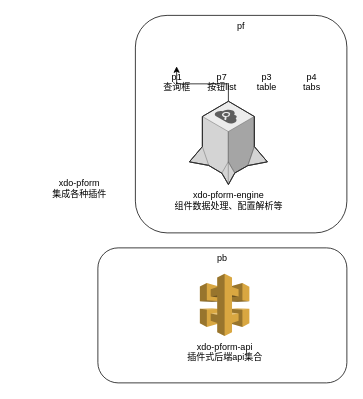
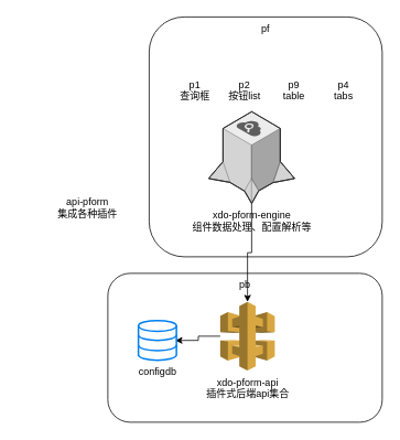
- <mxCell id="4" value="p7&lt;br&gt;按钮list&lt;br&gt;" style="shape=image;html=1;verticalAlign=top;verticalLabelPosition=bottom;labelBackgroundColor=#ffffff;imageAspect=0;aspect=fixed;image=https://cdn3.iconfinder.com/data/icons/bloggin/48/plugins.png" vertex="1" parent="1"><mxGeometry x="271" y="40" width="48" height="48" as="geometry" /></mxCell>
+ <mxCell id="4" value="p2&lt;br&gt;按钮list&lt;br&gt;" style="shape=image;html=1;verticalAlign=top;verticalLabelPosition=bottom;labelBackgroundColor=#ffffff;imageAspect=0;aspect=fixed;image=https://cdn3.iconfinder.com/data/icons/bloggin/48/plugins.png" vertex="1" parent="1"><mxGeometry x="271" y="40" width="48" height="48" as="geometry" /></mxCell>
- <mxCell id="5" value="p3&lt;br&gt;table&lt;br&gt;" style="shape=image;html=1;verticalAlign=top;verticalLabelPosition=bottom;labelBackgroundColor=#ffffff;imageAspect=0;aspect=fixed;image=https://cdn3.iconfinder.com/data/icons/bloggin/48/plugins.png" vertex="1" parent="1"><mxGeometry x="331" y="40" width="48" height="48" as="geometry" /></mxCell>
+ <mxCell id="5" value="p9&lt;br&gt;table&lt;br&gt;" style="shape=image;html=1;verticalAlign=top;verticalLabelPosition=bottom;labelBackgroundColor=#ffffff;imageAspect=0;aspect=fixed;image=https://cdn3.iconfinder.com/data/icons/bloggin/48/plugins.png" vertex="1" parent="1"><mxGeometry x="331" y="40" width="48" height="48" as="geometry" /></mxCell>
- <mxCell id="8" style="edgeStyle=orthogonalEdgeStyle;rounded=0;orthogonalLoop=1;jettySize=auto;html=1;" edge="1" parent="1" source="9" target="3"><mxGeometry relative="1" as="geometry" /></mxCell>
+ <mxCell id="8" style="edgeStyle=orthogonalEdgeStyle;rounded=0;orthogonalLoop=1;jettySize=auto;html=1;" edge="1" parent="1" source="9" target="12"><mxGeometry relative="1" as="geometry" /></mxCell>
- <mxCell id="7" value="xdo-pform&lt;br&gt;集成各种插件&lt;br&gt;" style="shape=image;html=1;verticalAlign=top;verticalLabelPosition=bottom;labelBackgroundColor=#ffffff;imageAspect=0;aspect=fixed;image=https://cdn4.iconfinder.com/data/icons/baby-22/128/Baby-10-128.png" vertex="1" parent="1"><mxGeometry x="20" y="59.5" width="170" height="170" as="geometry" /></mxCell>
+ <mxCell id="7" value="api-pform&lt;br&gt;集成各种插件&lt;br&gt;" style="shape=image;html=1;verticalAlign=top;verticalLabelPosition=bottom;labelBackgroundColor=#ffffff;imageAspect=0;aspect=fixed;image=https://cdn4.iconfinder.com/data/icons/baby-22/128/Baby-10-128.png" vertex="1" parent="1"><mxGeometry x="20" y="59.5" width="170" height="170" as="geometry" /></mxCell>
+ <mxCell id="13" value="configdb" style="html=1;verticalLabelPosition=bottom;align=center;labelBackgroundColor=#ffffff;verticalAlign=top;strokeWidth=2;strokeColor=#0080F0;fillColor=#ffffff;shadow=0;dashed=0;shape=mxgraph.ios7.icons.data;" vertex="1" parent="1"><mxGeometry x="167" y="387" width="46" height="48" as="geometry" /></mxCell>
+ <mxCell id="11" style="edgeStyle=orthogonalEdgeStyle;rounded=0;orthogonalLoop=1;jettySize=auto;html=1;entryX=0.971;entryY=0.503;entryDx=0;entryDy=0;entryPerimeter=0;" edge="1" parent="1" source="12" target="13"><mxGeometry relative="1" as="geometry" /></mxCell>
